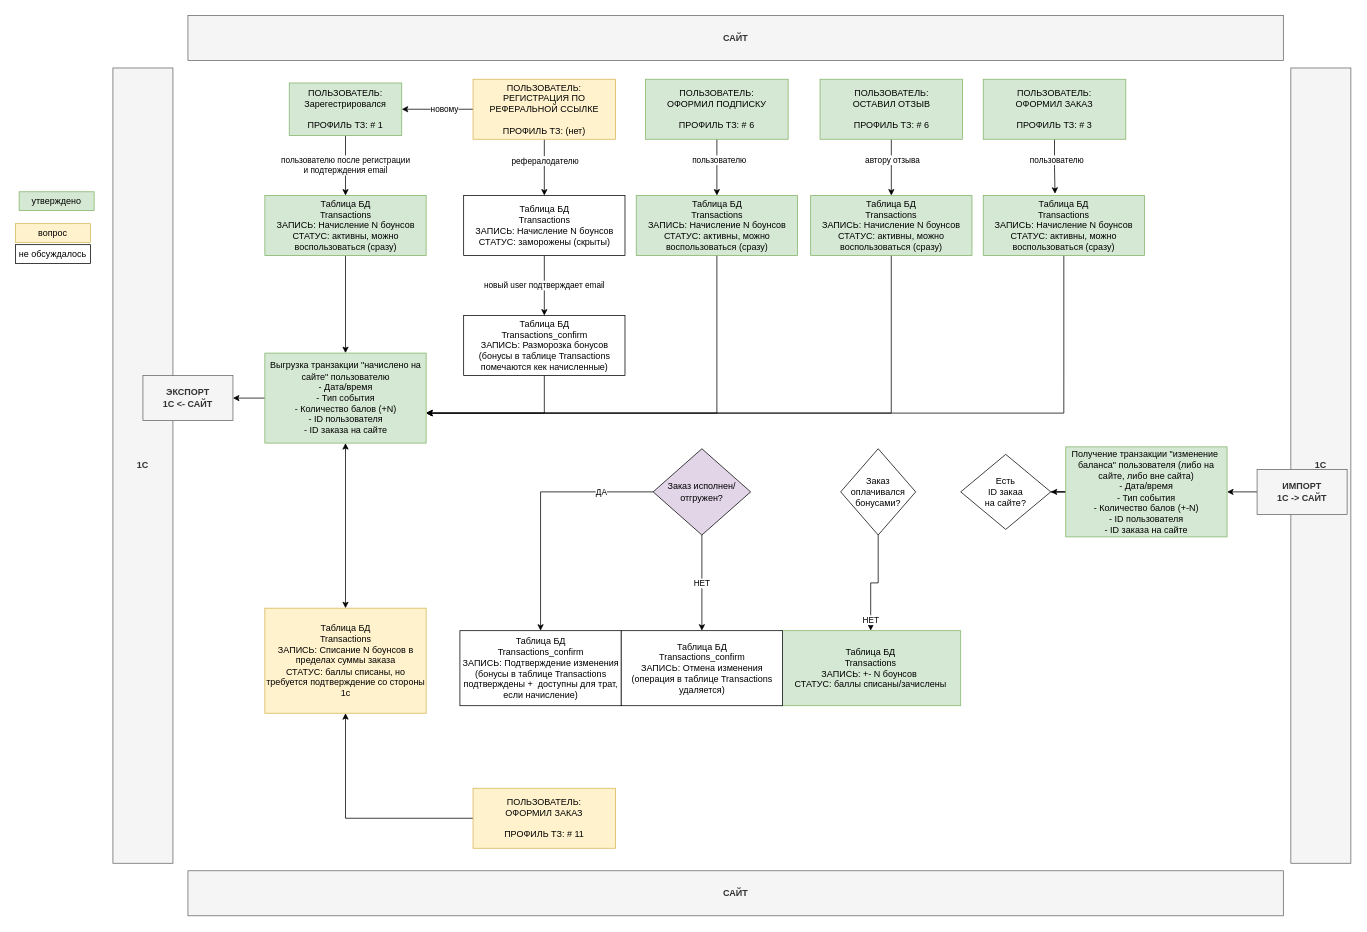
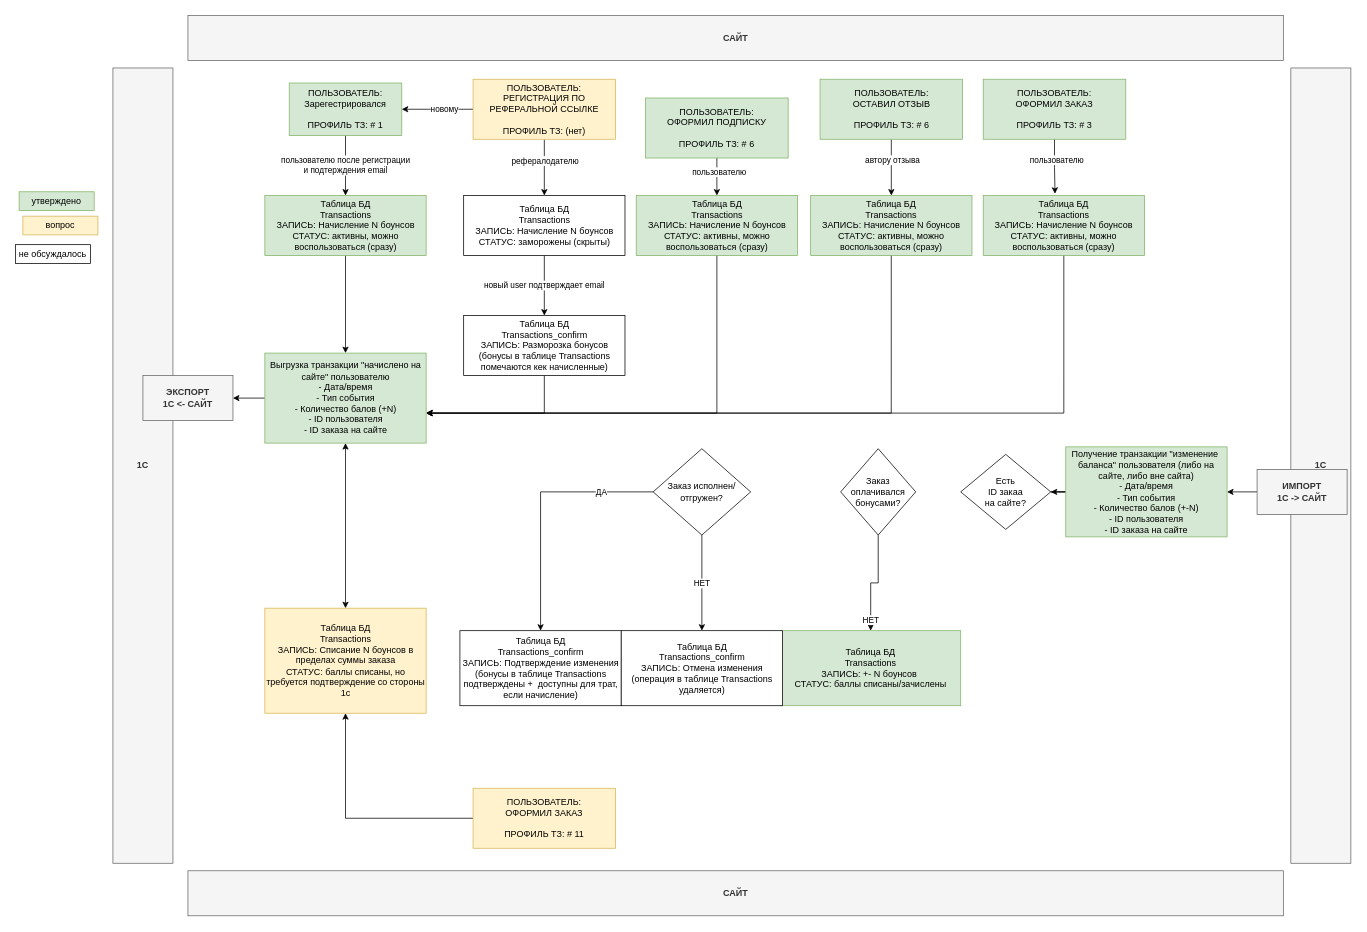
- <mxCell id="20" value="ПОЛЬЗОВАТЕЛЬ:&lt;br&gt;ОФОРМИЛ ПОДПИСКУ&lt;br&gt;&lt;br&gt;ПРОФИЛЬ ТЗ: # 6" style="rounded=0;whiteSpace=wrap;html=1;fillColor=#d5e8d4;strokeColor=#82b366;" parent="1" vertex="1"><mxGeometry x="860" y="105" width="190" height="80" as="geometry" /></mxCell>
+ <mxCell id="20" value="ПОЛЬЗОВАТЕЛЬ:&lt;br&gt;ОФОРМИЛ ПОДПИСКУ&lt;br&gt;&lt;br&gt;ПРОФИЛЬ ТЗ: # 6" style="rounded=0;whiteSpace=wrap;html=1;fillColor=#d5e8d4;strokeColor=#82b366;" parent="1" vertex="1"><mxGeometry x="860" y="130" width="190" height="80" as="geometry" /></mxCell>
- <mxCell id="36" value="вопрос" style="rounded=0;whiteSpace=wrap;html=1;fillColor=#fff2cc;strokeColor=#d6b656;" parent="1" vertex="1"><mxGeometry x="20" y="297.5" width="100" height="25" as="geometry" /></mxCell>
+ <mxCell id="36" value="вопрос" style="rounded=0;whiteSpace=wrap;html=1;fillColor=#fff2cc;strokeColor=#d6b656;" parent="1" vertex="1"><mxGeometry x="30" y="287.5" width="100" height="25" as="geometry" /></mxCell>
- <mxCell id="54" value="Заказ исполнен/отгружен?" style="rhombus;whiteSpace=wrap;html=1;fillColor=#e1d5e7;" parent="1" vertex="1"><mxGeometry x="870" y="597.5" width="130" height="115" as="geometry" /></mxCell>
+ <mxCell id="54" value="Заказ исполнен/отгружен?" style="rhombus;whiteSpace=wrap;html=1;" parent="1" vertex="1"><mxGeometry x="870" y="597.5" width="130" height="115" as="geometry" /></mxCell>
